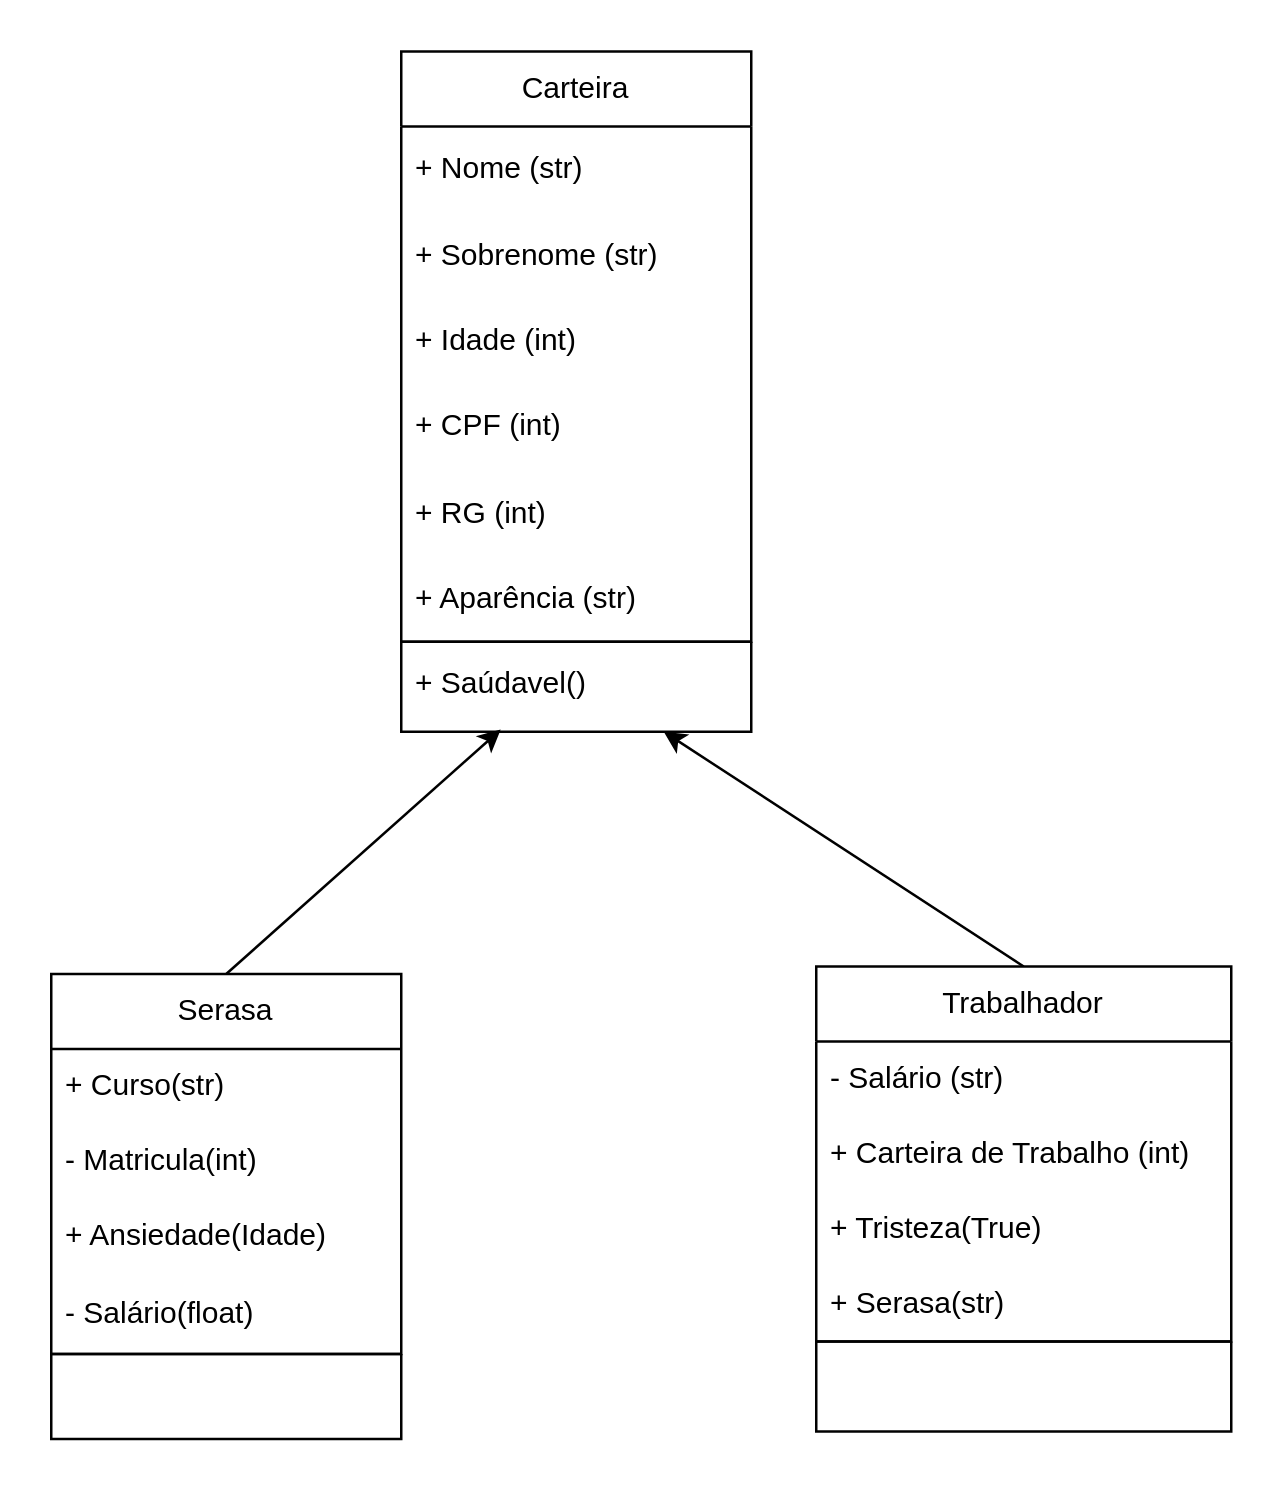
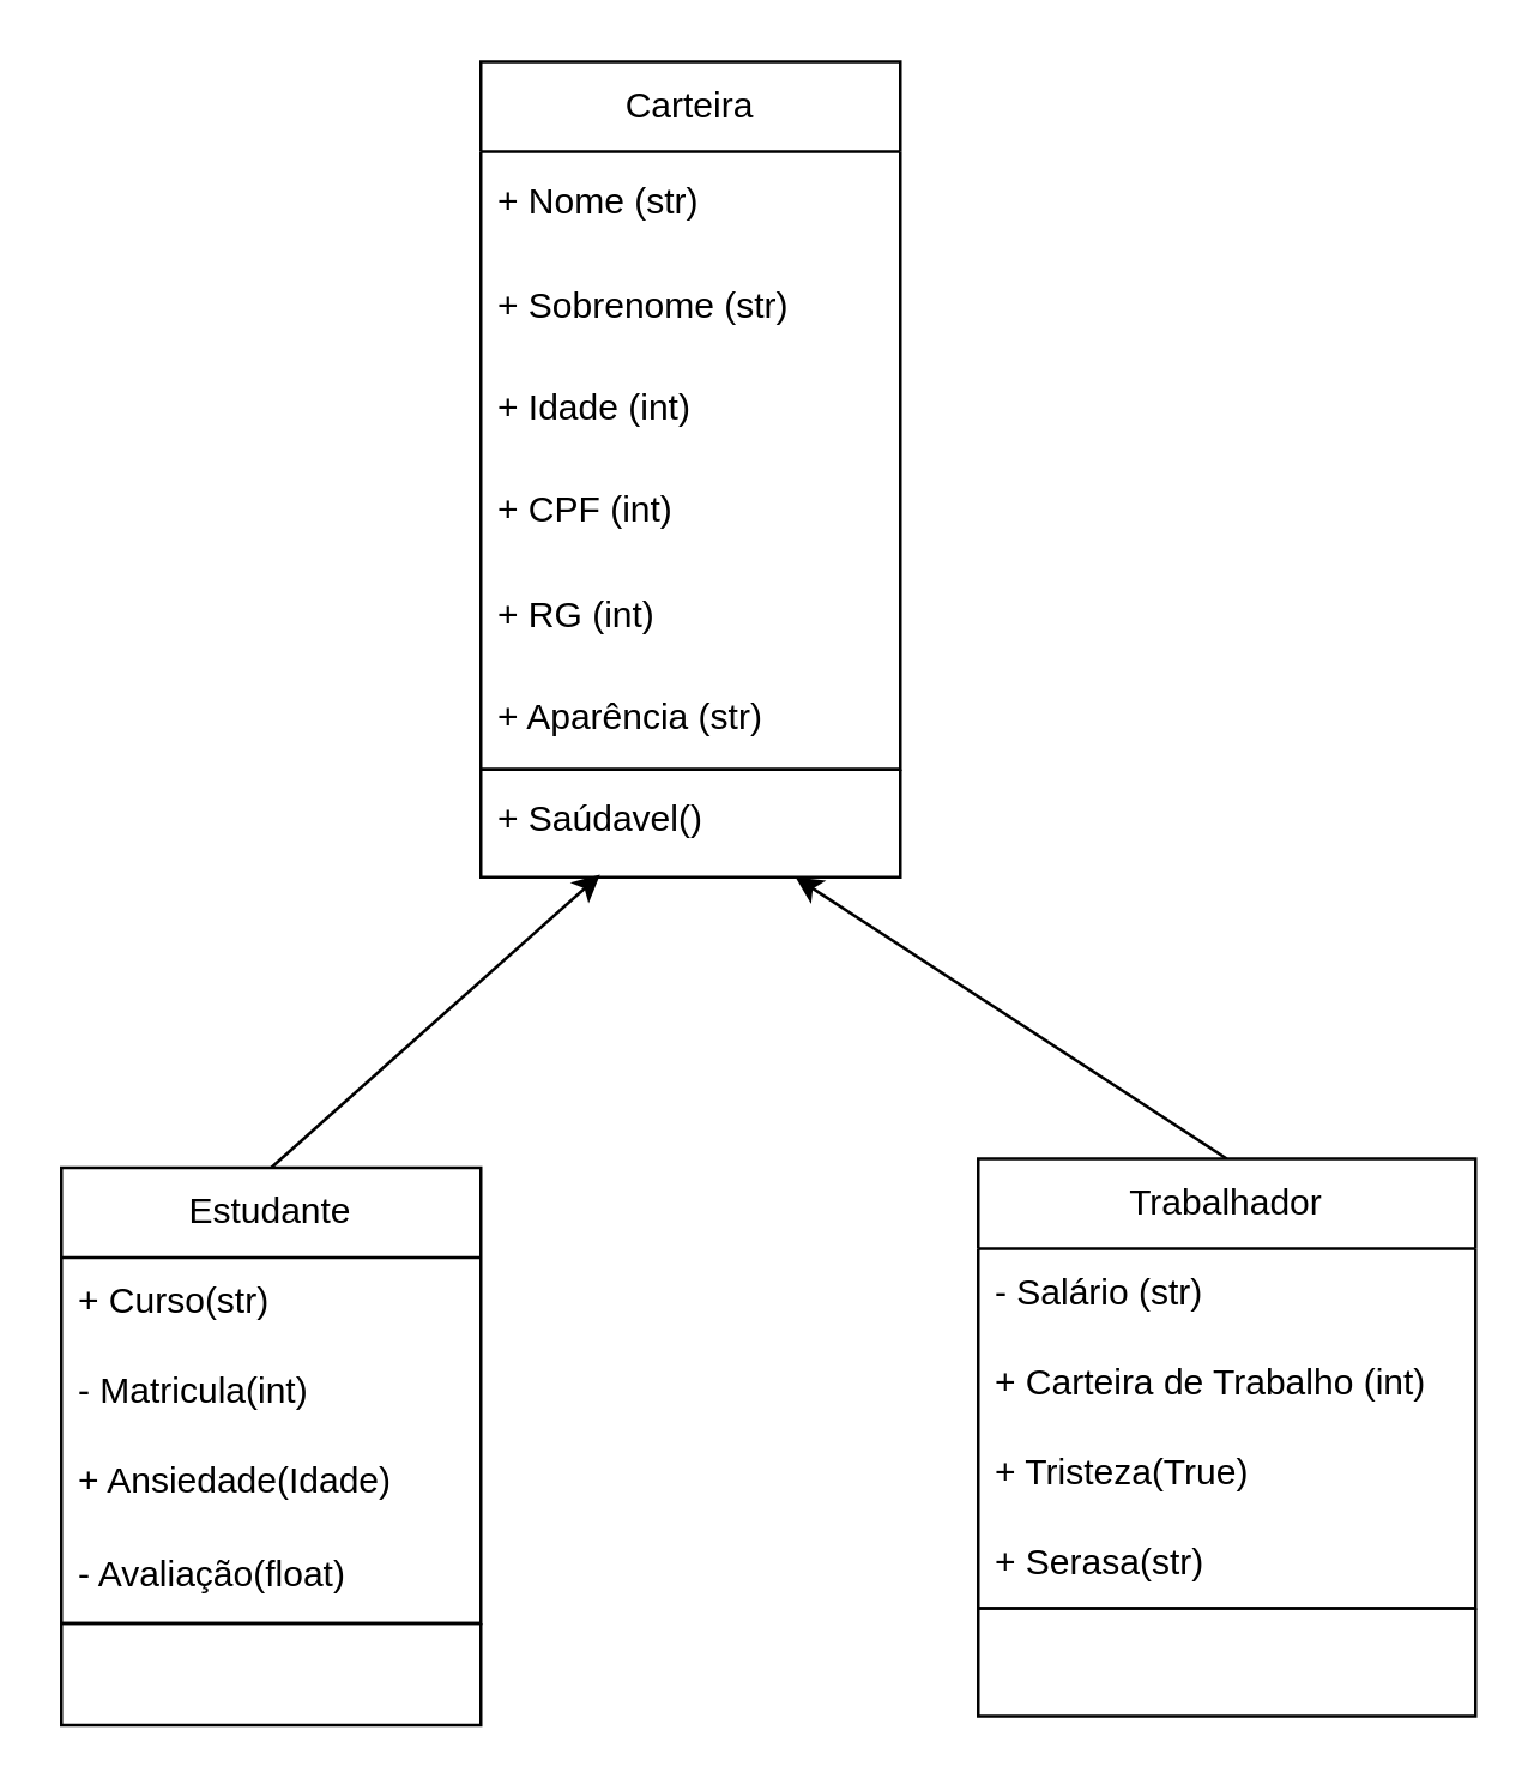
- <mxCell id="16" value="Serasa" style="swimlane;fontStyle=0;childLayout=stackLayout;horizontal=1;startSize=30;horizontalStack=0;resizeParent=1;resizeParentMax=0;resizeLast=0;collapsible=1;marginBottom=0;whiteSpace=wrap;html=1;container=0;" vertex="1" parent="15"><mxGeometry width="140" height="152" as="geometry" /></mxCell>
+ <mxCell id="16" value="Estudante" style="swimlane;fontStyle=0;childLayout=stackLayout;horizontal=1;startSize=30;horizontalStack=0;resizeParent=1;resizeParentMax=0;resizeLast=0;collapsible=1;marginBottom=0;whiteSpace=wrap;html=1;container=0;" vertex="1" parent="15"><mxGeometry width="140" height="152" as="geometry" /></mxCell>
- <mxCell id="20" value="- Salário(float)" style="text;strokeColor=none;fillColor=none;align=left;verticalAlign=middle;spacingLeft=4;spacingRight=4;overflow=hidden;points=[[0,0.5],[1,0.5]];portConstraint=eastwest;rotatable=0;whiteSpace=wrap;html=1;" vertex="1" parent="16"><mxGeometry y="120" width="140" height="32" as="geometry" /></mxCell>
+ <mxCell id="20" value="- Avaliação(float)" style="text;strokeColor=none;fillColor=none;align=left;verticalAlign=middle;spacingLeft=4;spacingRight=4;overflow=hidden;points=[[0,0.5],[1,0.5]];portConstraint=eastwest;rotatable=0;whiteSpace=wrap;html=1;" vertex="1" parent="16"><mxGeometry y="120" width="140" height="32" as="geometry" /></mxCell>
